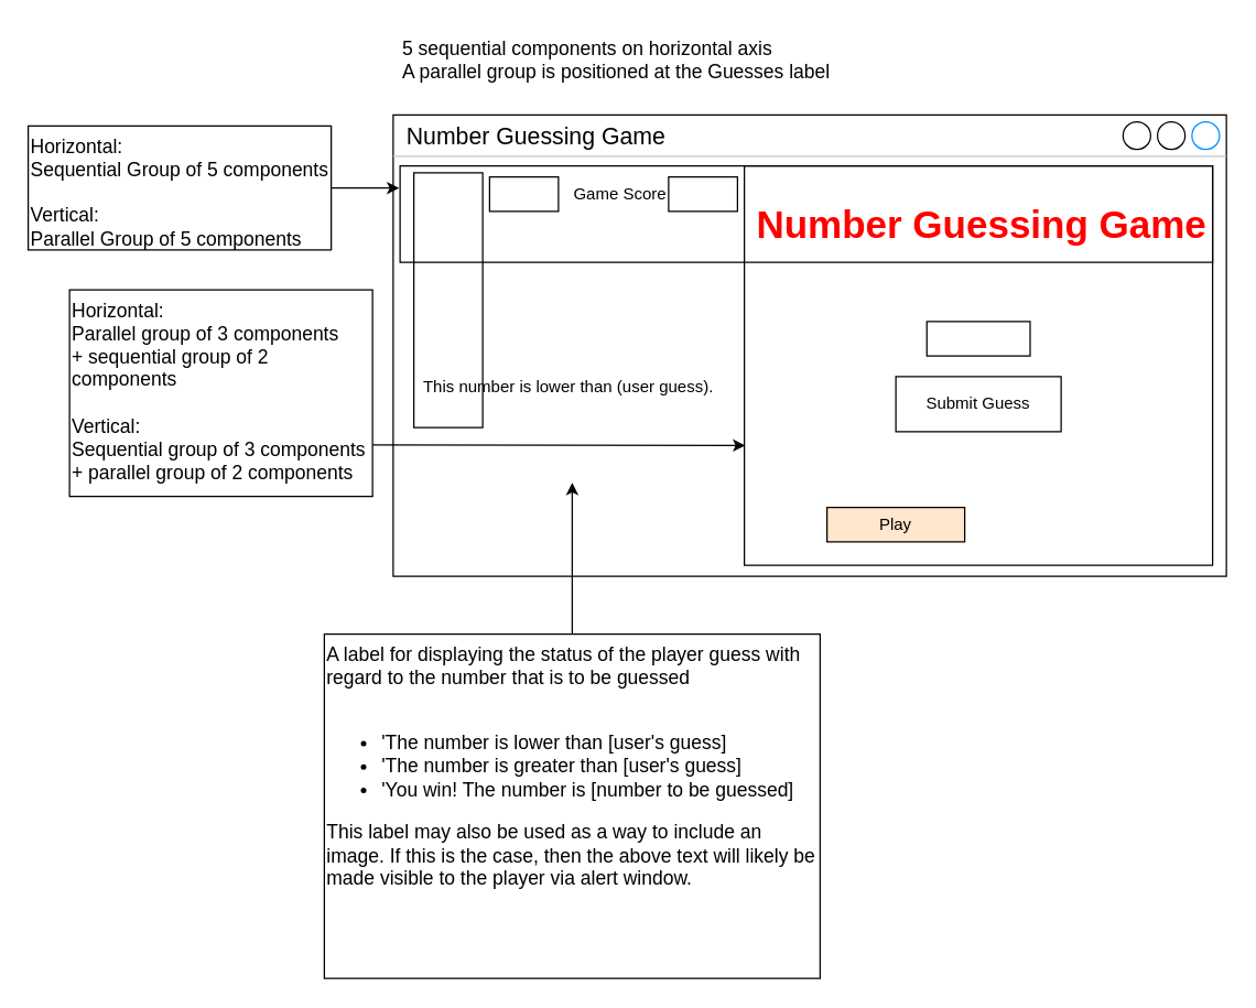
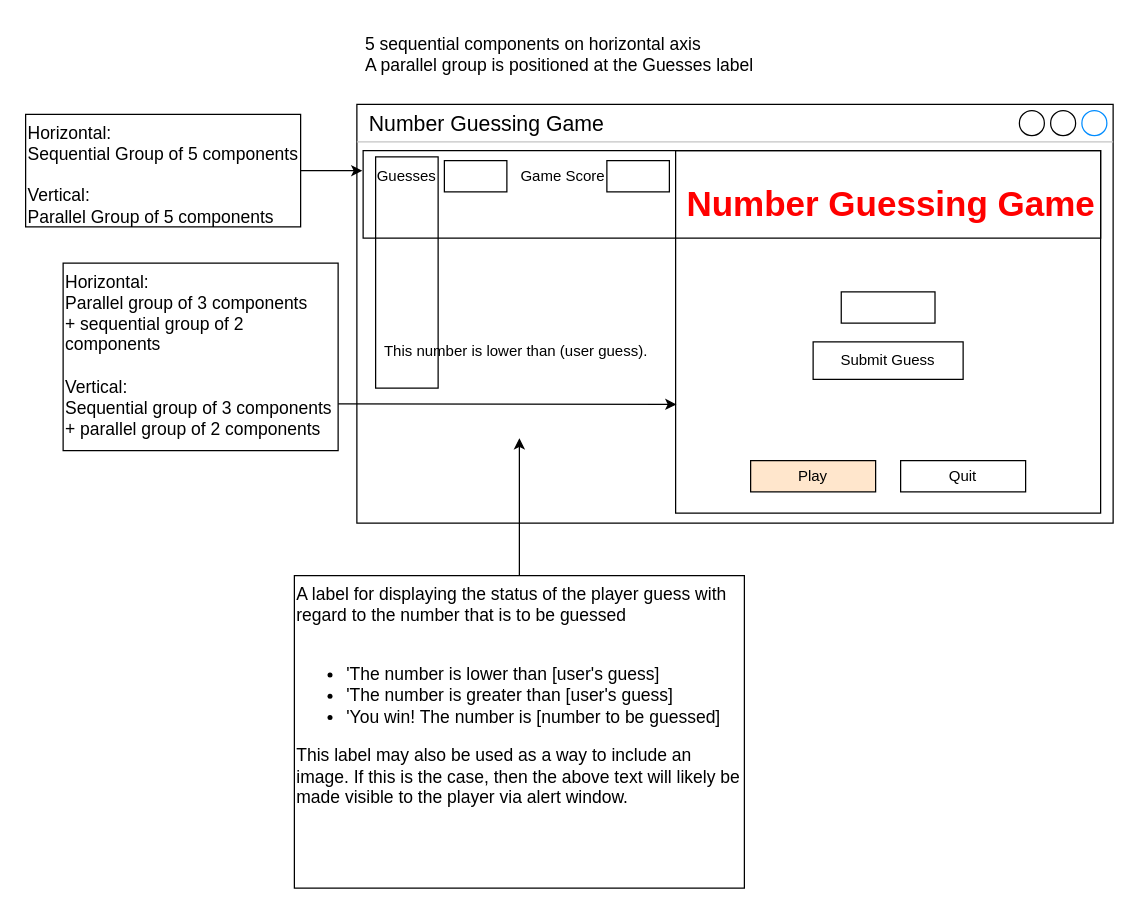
+ <mxCell id="4" value="Guesses" style="text;html=1;strokeColor=none;fillColor=none;align=center;verticalAlign=middle;whiteSpace=wrap;" parent="3" vertex="1"><mxGeometry y="2.5" width="40" height="20" as="geometry" /></mxCell>
- <mxCell id="14" value="Submit Guess" style="whiteSpace=wrap;html=1;" parent="10" vertex="1"><mxGeometry x="50" y="70" width="120" height="40" as="geometry" /></mxCell>
+ <mxCell id="14" value="Submit Guess" style="whiteSpace=wrap;html=1;" parent="10" vertex="1"><mxGeometry x="50" y="70" width="120" height="30" as="geometry" /></mxCell>
+ <mxCell id="11" value="Quit" style="whiteSpace=wrap;html=1;" parent="10" vertex="1"><mxGeometry x="120" y="165" width="100" height="25" as="geometry" /></mxCell>
